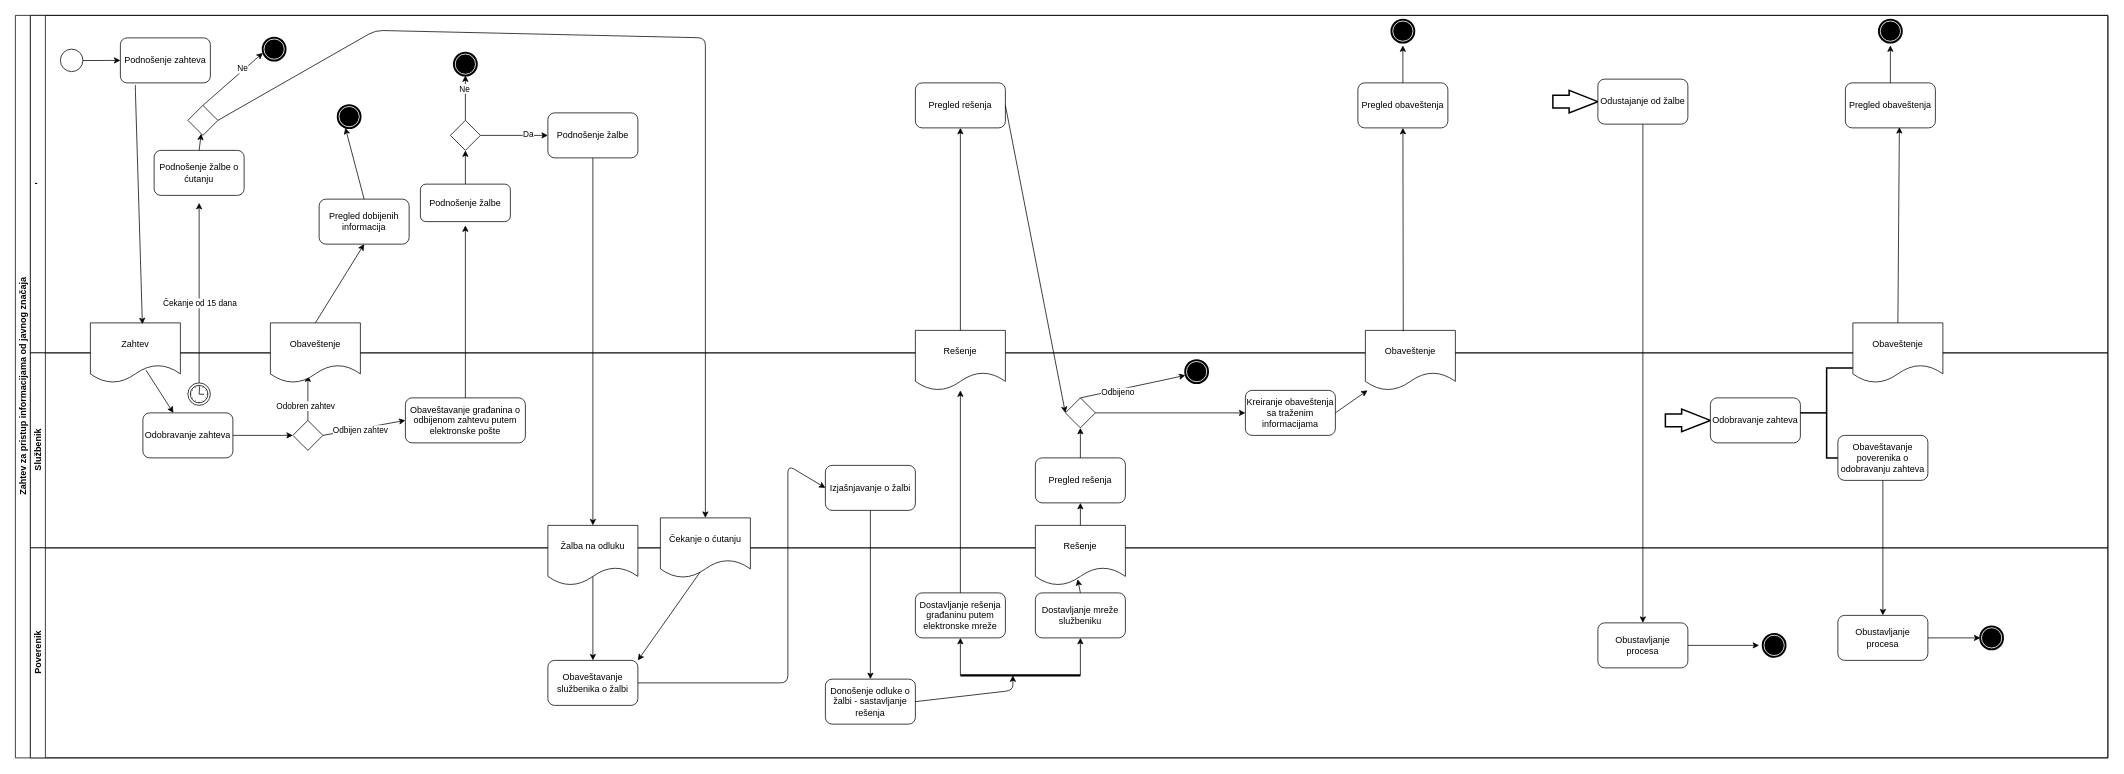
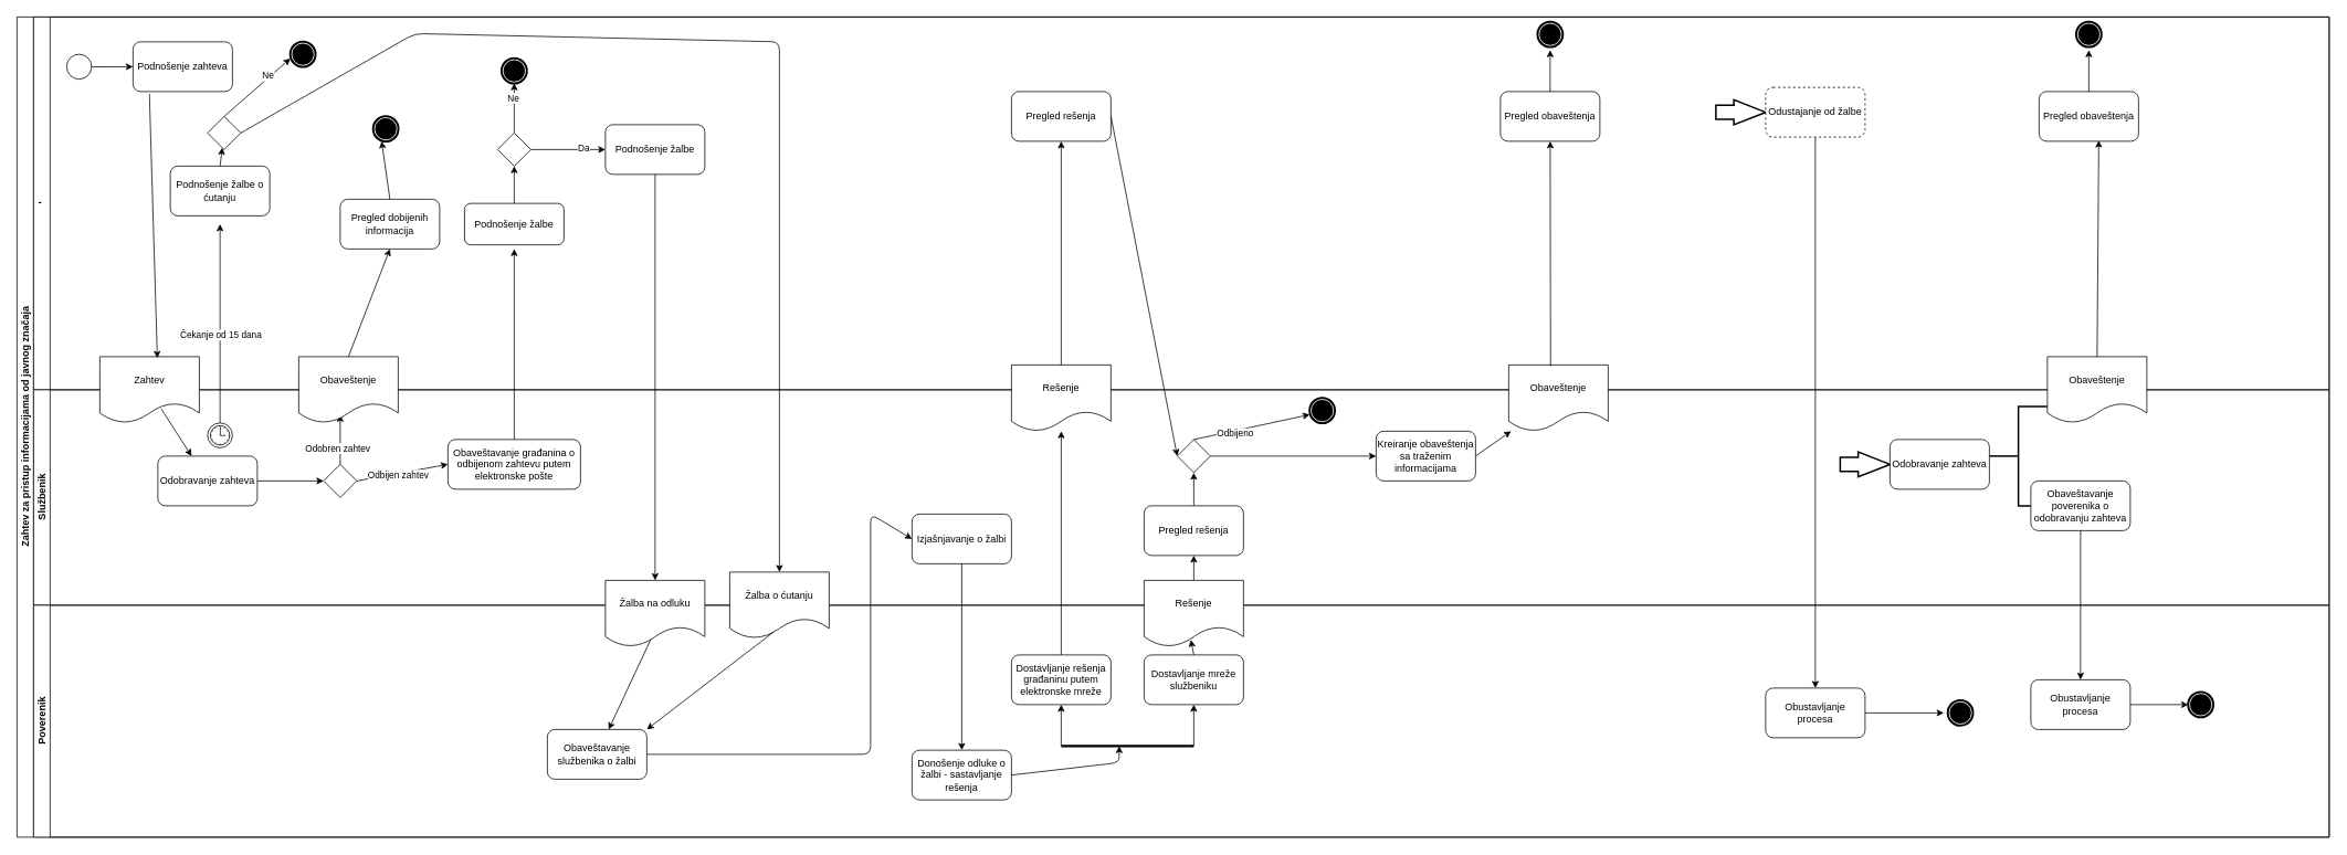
- <mxCell id="21" value="Odustajanje od žalbe" style="rounded=1;whiteSpace=wrap;html=1;fillColor=#FFFFFF;" parent="3" vertex="1"><mxGeometry x="2090" y="85" width="120" height="60" as="geometry" /></mxCell>
+ <mxCell id="21" value="Odustajanje od žalbe" style="rounded=1;whiteSpace=wrap;html=1;fillColor=#FFFFFF;dashed=1;" parent="3" vertex="1"><mxGeometry x="2090" y="85" width="120" height="60" as="geometry" /></mxCell>
- <mxCell id="13" value="Pregled dobijenih informacija" style="rounded=1;whiteSpace=wrap;html=1;fillColor=#FFFFFF;" parent="3" vertex="1"><mxGeometry x="385" y="245" width="120" height="60" as="geometry" /></mxCell>
+ <mxCell id="13" value="Pregled dobijenih informacija" style="rounded=1;whiteSpace=wrap;html=1;fillColor=#FFFFFF;" parent="3" vertex="1"><mxGeometry x="370" y="220" width="120" height="60" as="geometry" /></mxCell>
- <mxCell id="81" value="Čekanje o ćutanju" style="shape=document;whiteSpace=wrap;html=1;boundedLbl=1;fillColor=#FFFFFF;" parent="71" vertex="1"><mxGeometry x="840" y="-40" width="120" height="80" as="geometry" /></mxCell>
+ <mxCell id="81" value="Žalba o ćutanju" style="shape=document;whiteSpace=wrap;html=1;boundedLbl=1;fillColor=#FFFFFF;" parent="71" vertex="1"><mxGeometry x="840" y="-40" width="120" height="80" as="geometry" /></mxCell>
- <mxCell id="72" value="Obaveštavanje službenika o žalbi" style="rounded=1;whiteSpace=wrap;html=1;fillColor=#FFFFFF;" parent="71" vertex="1"><mxGeometry x="690" y="150" width="120" height="60" as="geometry" /></mxCell>
+ <mxCell id="72" value="Obaveštavanje službenika o žalbi" style="rounded=1;whiteSpace=wrap;html=1;fillColor=#FFFFFF;" parent="71" vertex="1"><mxGeometry x="620" y="150" width="120" height="60" as="geometry" /></mxCell>
